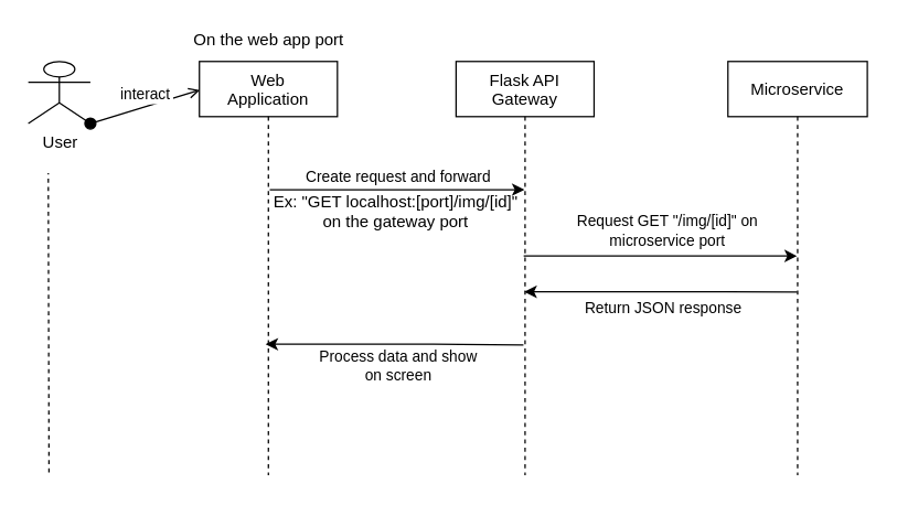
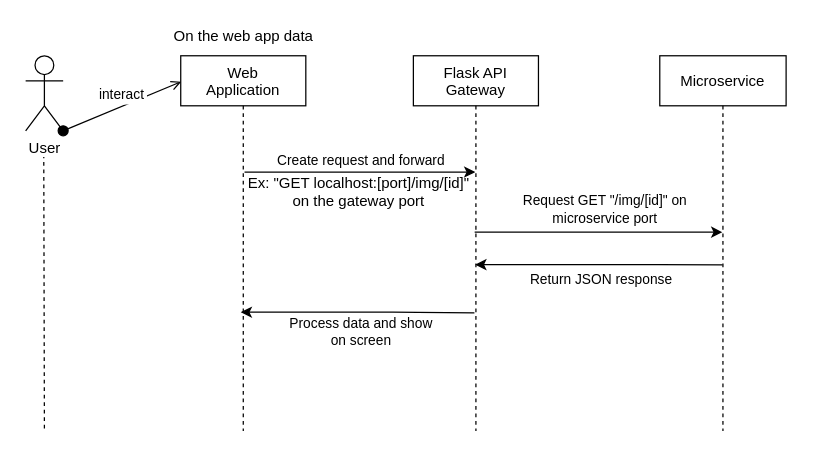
- <mxCell id="17" value="On the web app port" style="text;html=1;align=center;verticalAlign=middle;resizable=0;points=[];autosize=1;" vertex="1" parent="1"><mxGeometry x="134.5" y="20" width="119" height="18" as="geometry" /></mxCell>
+ <mxCell id="17" value="On the web app data" style="text;html=1;align=center;verticalAlign=middle;resizable=0;points=[];autosize=1;" vertex="1" parent="1"><mxGeometry x="134.5" y="20" width="119" height="18" as="geometry" /></mxCell>
- <mxCell id="4" value="User" style="shape=umlActor;verticalLabelPosition=bottom;verticalAlign=top;html=1;outlineConnect=0;" vertex="1" parent="1"><mxGeometry x="20" y="44" width="45" height="45" as="geometry" /></mxCell>
+ <mxCell id="4" value="User" style="shape=umlActor;verticalLabelPosition=bottom;verticalAlign=top;html=1;outlineConnect=0;" vertex="1" parent="1"><mxGeometry x="20" y="44" width="30" height="60" as="geometry" /></mxCell>
